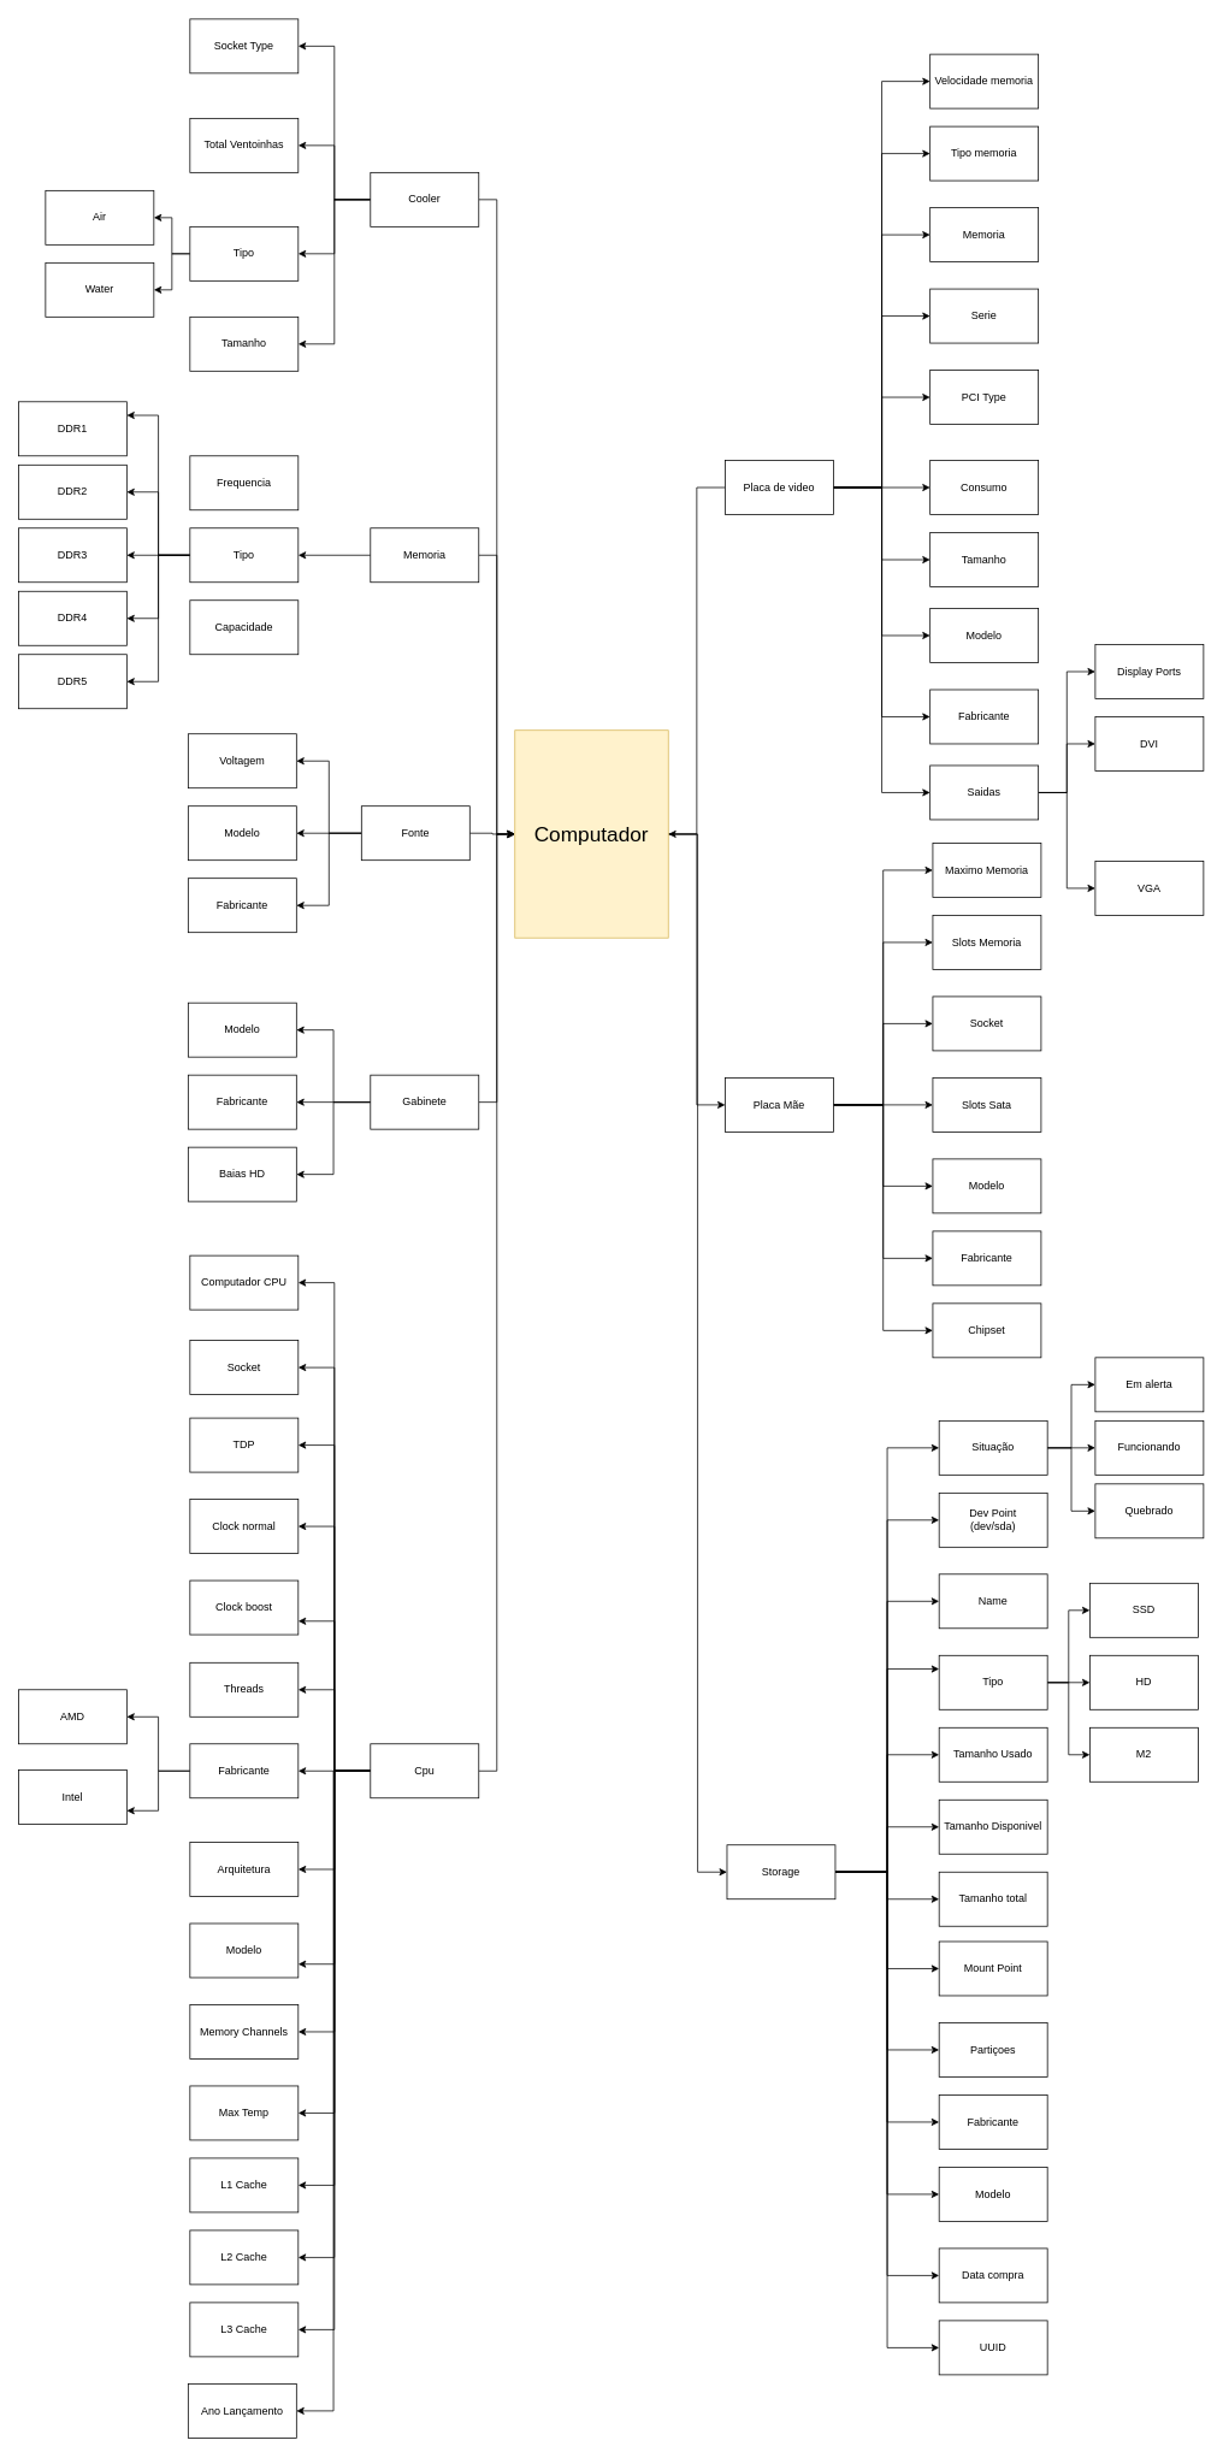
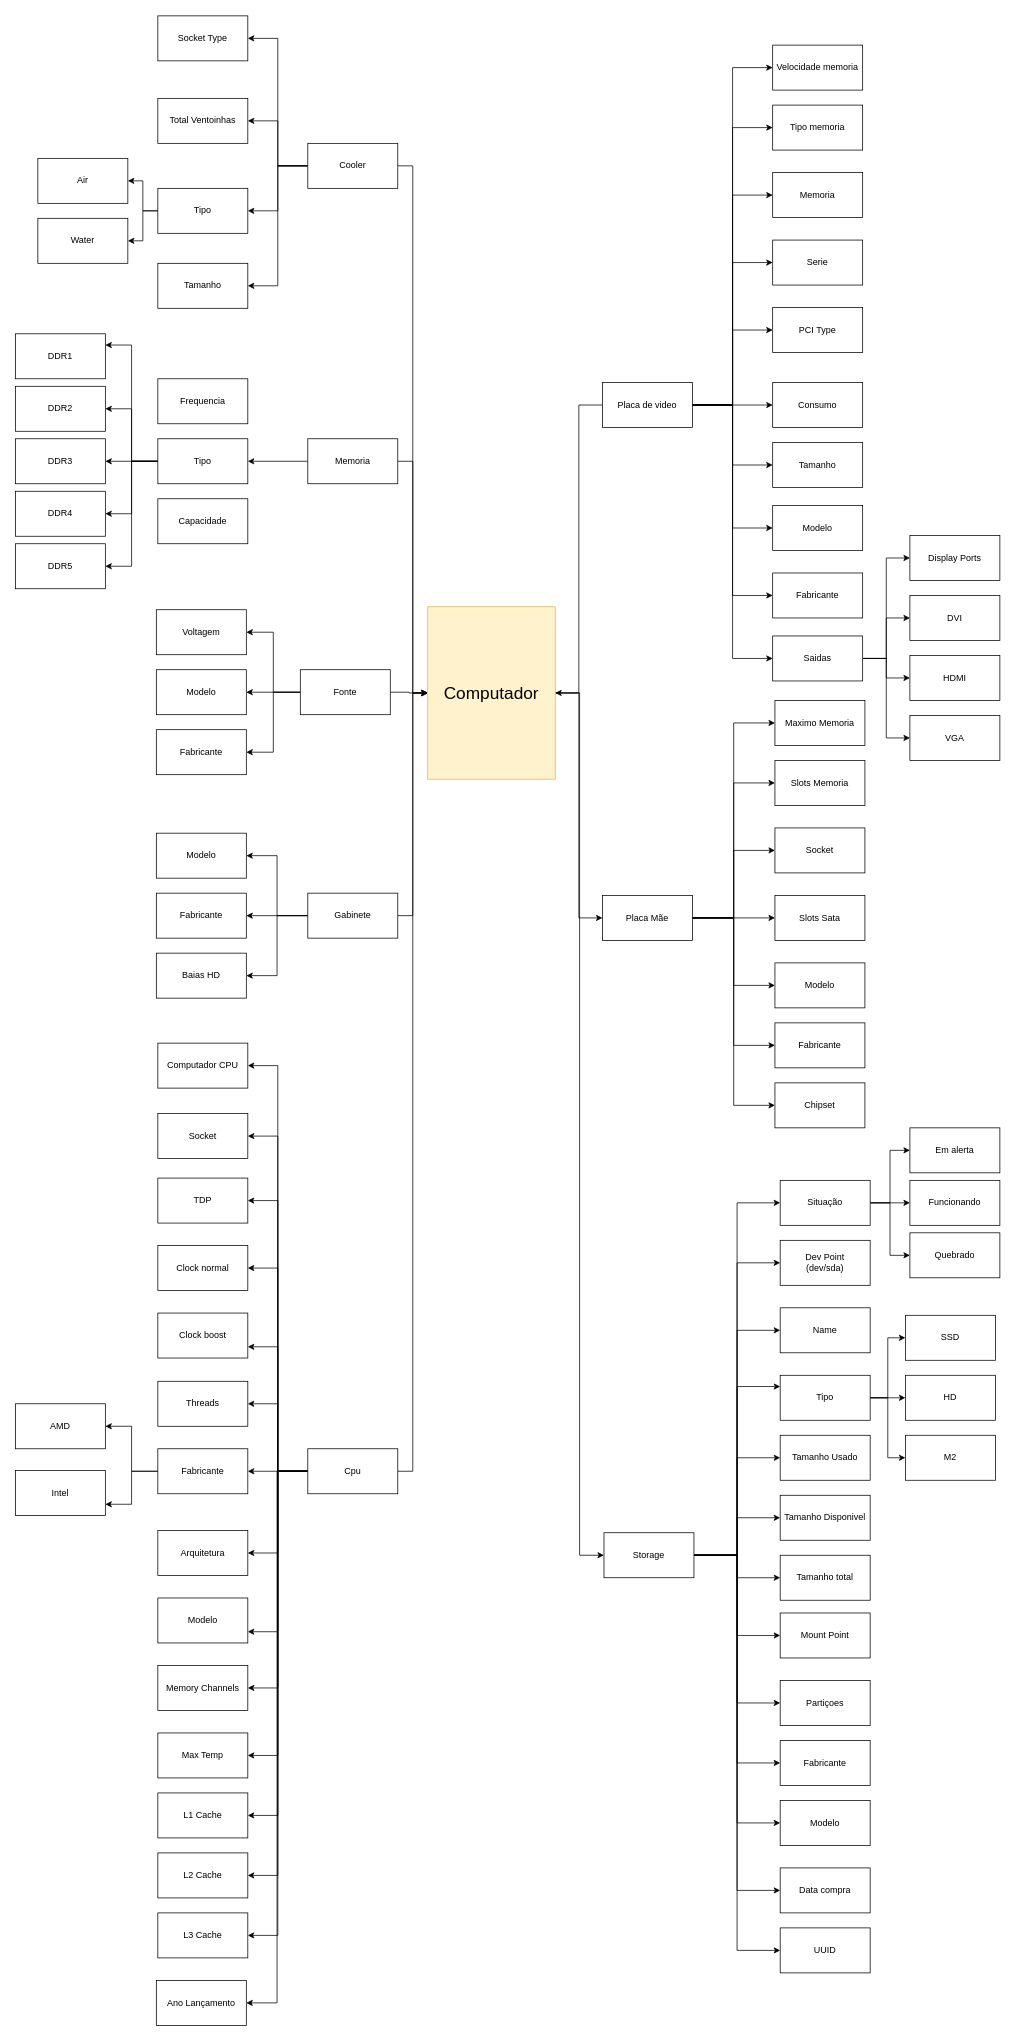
+ <mxCell id="154" style="edgeStyle=orthogonalEdgeStyle;rounded=0;orthogonalLoop=1;jettySize=auto;html=1;entryX=0;entryY=0.5;entryDx=0;entryDy=0;" parent="1" source="156" target="158" edge="1"><mxGeometry relative="1" as="geometry" /></mxCell>
+ <mxCell id="158" value="HDMI" style="rounded=0;whiteSpace=wrap;html=1;" parent="1" vertex="1"><mxGeometry x="1213" y="873" width="120" height="60" as="geometry" /></mxCell>
